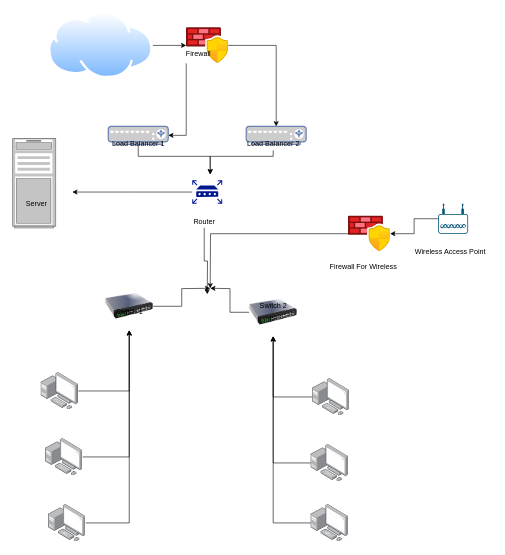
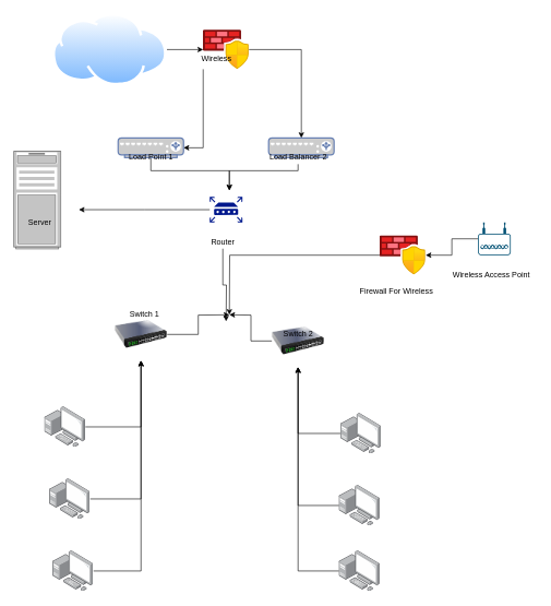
- <mxCell id="7" value="Firewall" style="text;html=1;resizable=0;autosize=1;align=center;verticalAlign=middle;points=[];fillColor=none;strokeColor=none;rounded=0;" vertex="1" parent="1"><mxGeometry x="300" y="80" width="60" height="20" as="geometry" /></mxCell>
+ <mxCell id="7" value="Wireless" style="text;html=1;resizable=0;autosize=1;align=center;verticalAlign=middle;points=[];fillColor=none;strokeColor=none;rounded=0;" vertex="1" parent="1"><mxGeometry x="300" y="80" width="60" height="20" as="geometry" /></mxCell>
- <mxCell id="11" value="Load Balancer 1" style="text;html=1;resizable=0;autosize=1;align=center;verticalAlign=middle;points=[];fillColor=none;strokeColor=none;rounded=0;" vertex="1" parent="1"><mxGeometry x="175" y="230" width="110" height="20" as="geometry" /></mxCell>
+ <mxCell id="11" value="Load Point 1" style="text;html=1;resizable=0;autosize=1;align=center;verticalAlign=middle;points=[];fillColor=none;strokeColor=none;rounded=0;" vertex="1" parent="1"><mxGeometry x="175" y="230" width="110" height="20" as="geometry" /></mxCell>
- <mxCell id="24" value="Switch 1" style="text;html=1;resizable=0;autosize=1;align=center;verticalAlign=middle;points=[];fillColor=none;strokeColor=none;rounded=0;" vertex="1" parent="1"><mxGeometry x="185" y="510" width="60" height="20" as="geometry" /></mxCell>
+ <mxCell id="24" value="Switch 1" style="text;html=1;resizable=0;autosize=1;align=center;verticalAlign=middle;points=[];fillColor=none;strokeColor=none;rounded=0;" vertex="1" parent="1"><mxGeometry x="190" y="470" width="60" height="20" as="geometry" /></mxCell>
